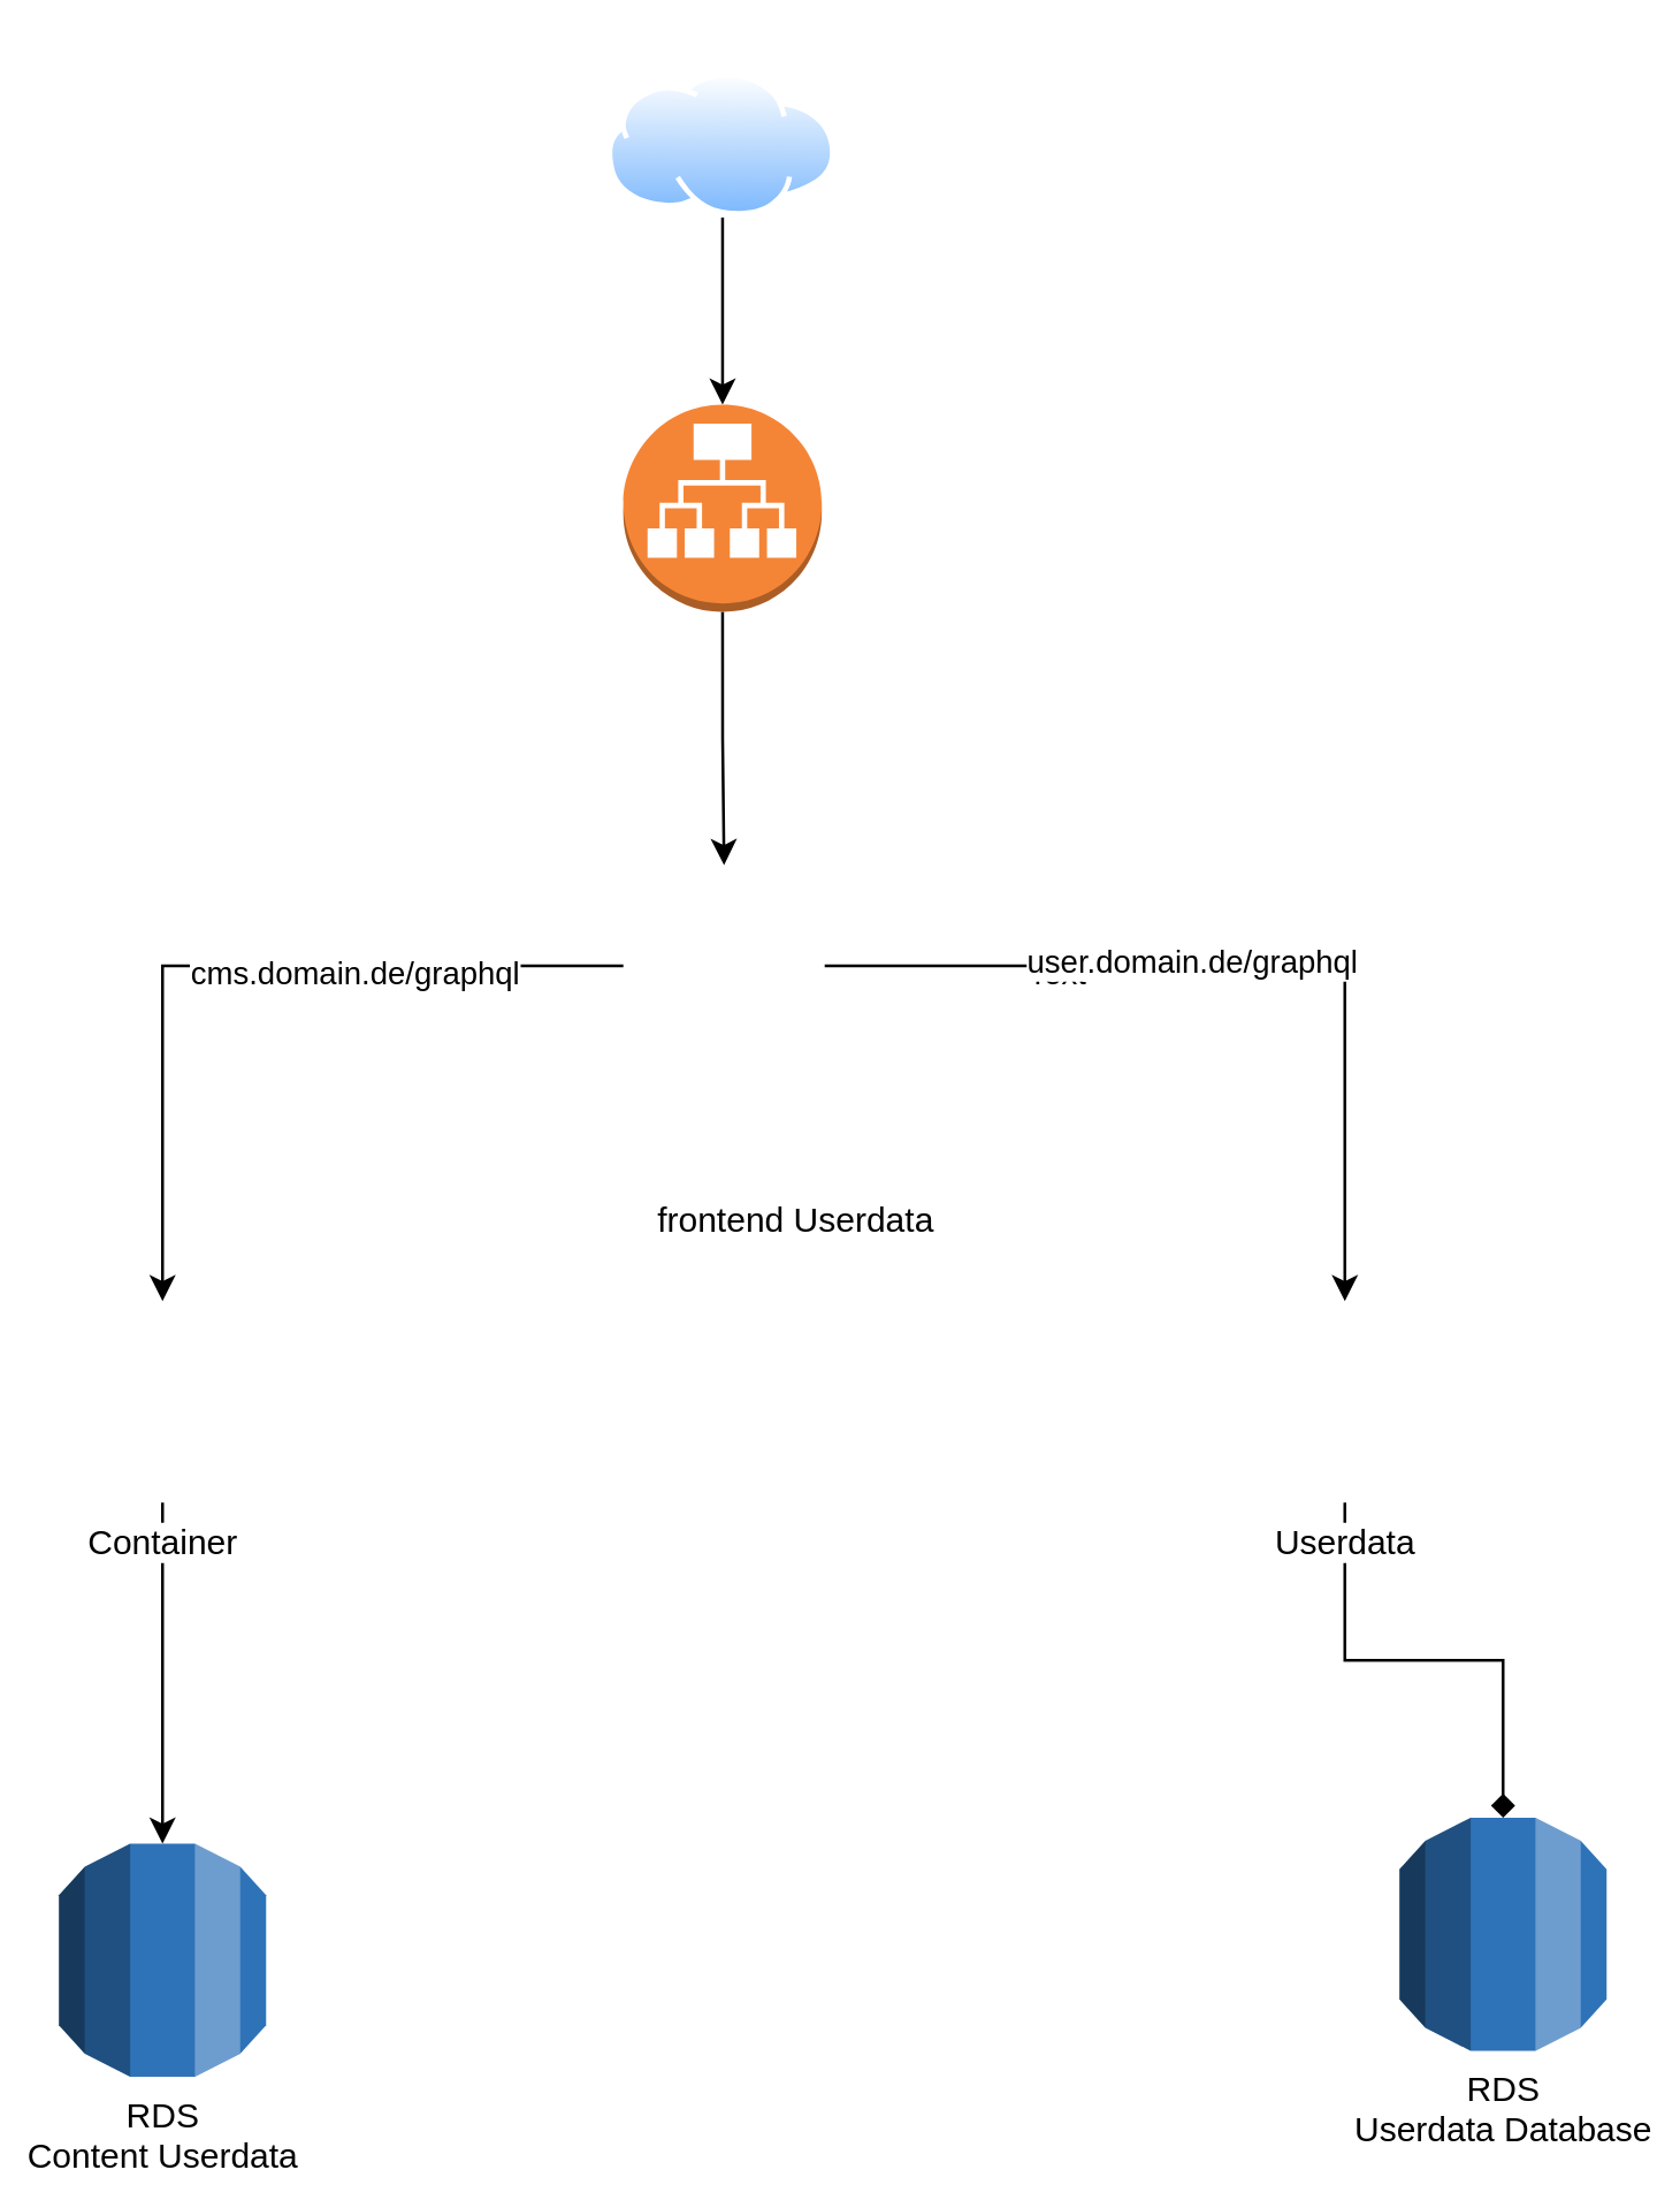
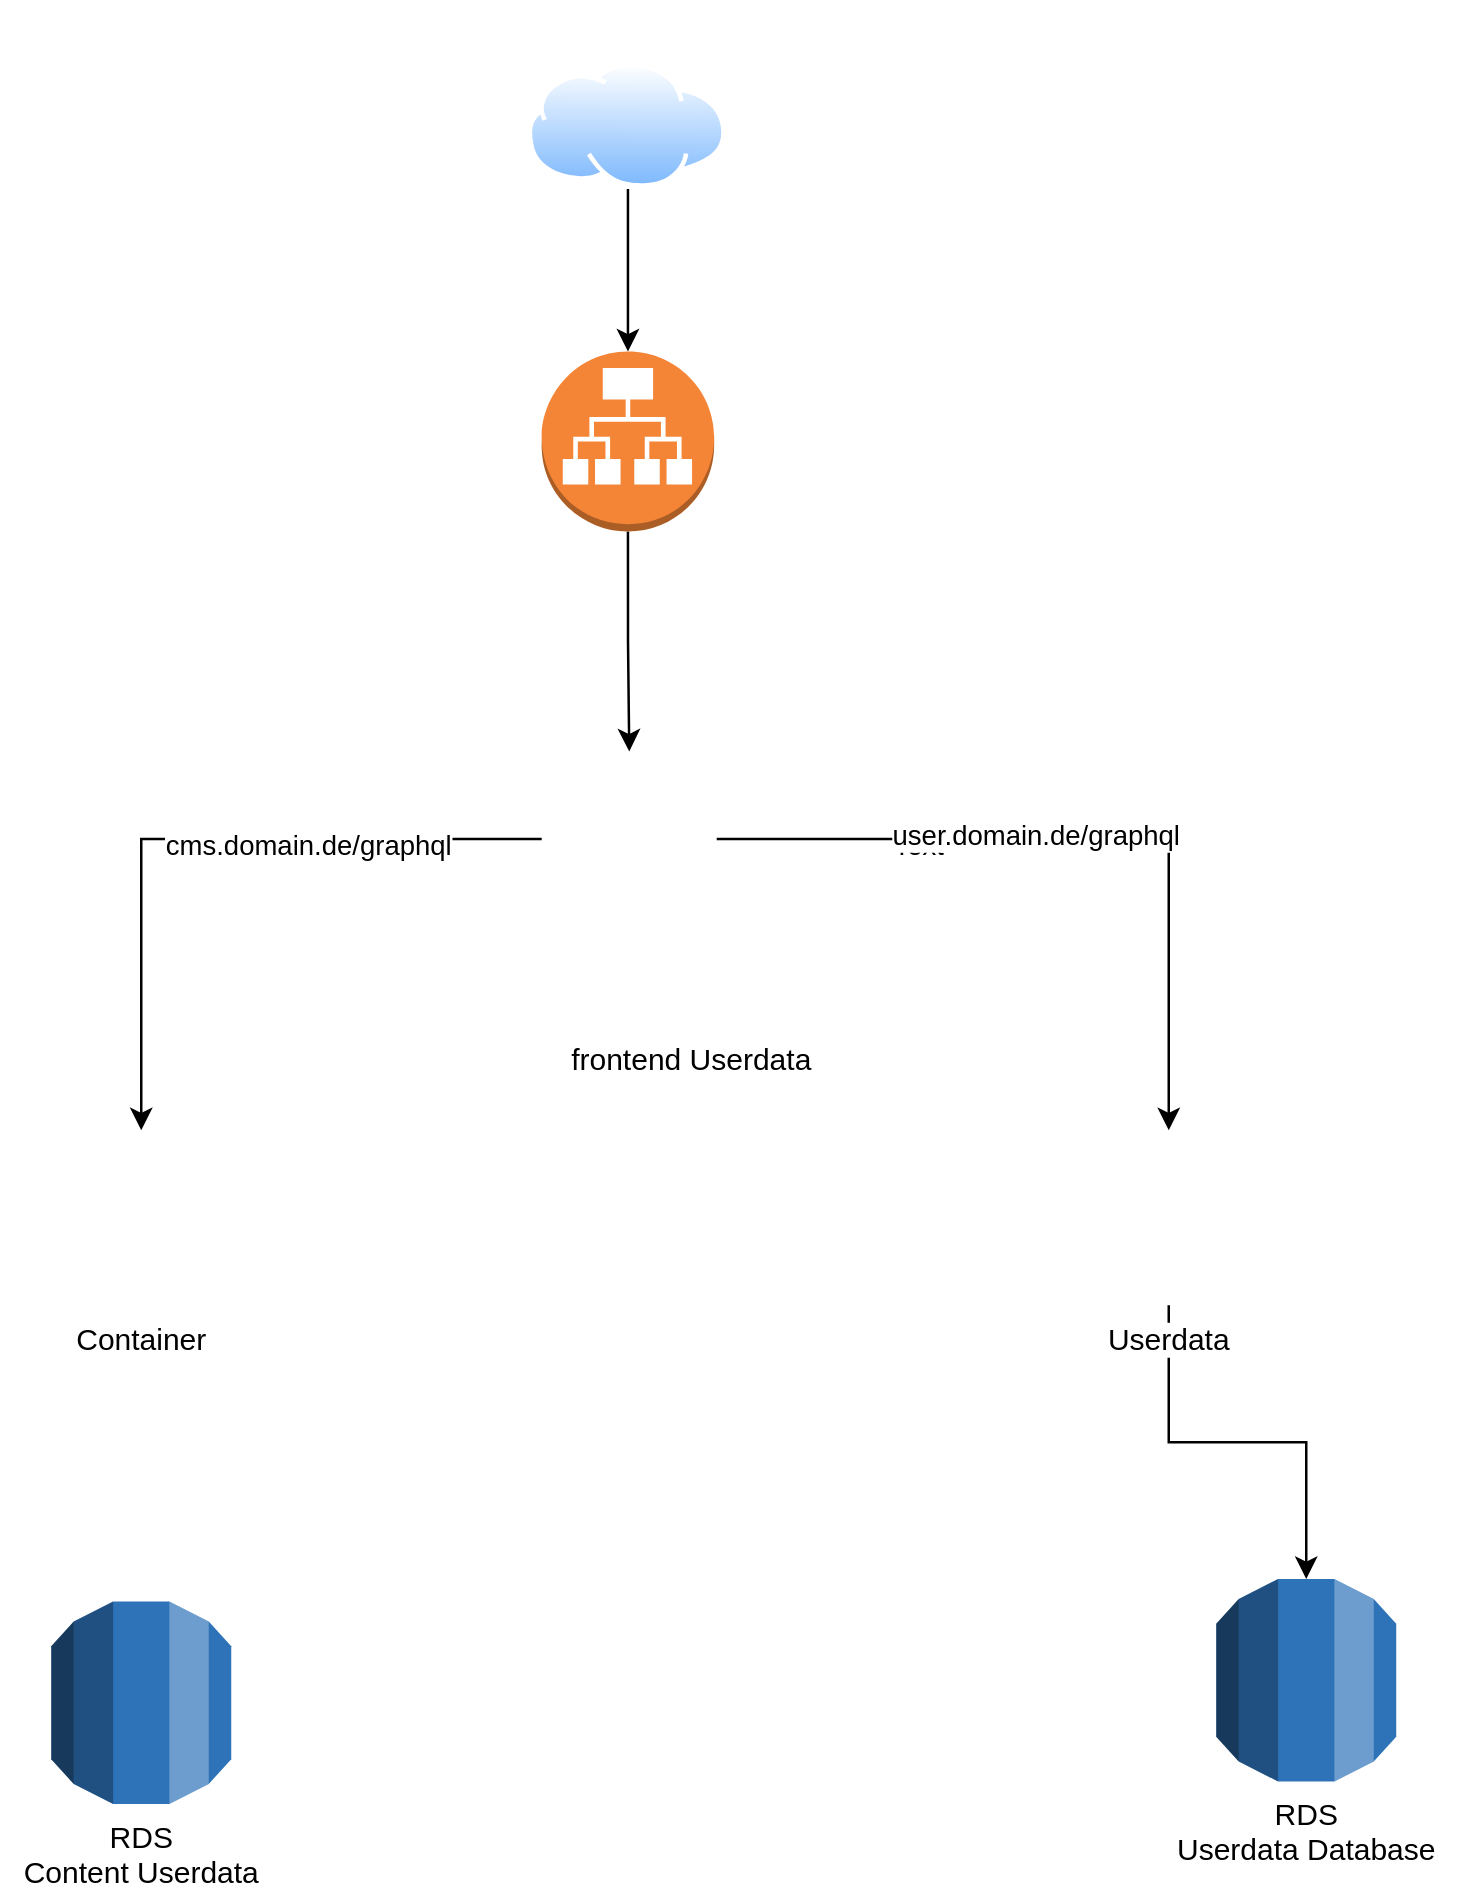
- <mxCell id="15" style="edgeStyle=orthogonalEdgeStyle;rounded=0;orthogonalLoop=1;jettySize=auto;html=1;exitX=0.5;exitY=1;exitDx=0;exitDy=0;entryX=0.5;entryY=0;entryDx=0;entryDy=0;entryPerimeter=0;" edge="1" parent="1" source="16" target="17"><mxGeometry relative="1" as="geometry" /></mxCell>
- <mxCell id="13" style="edgeStyle=orthogonalEdgeStyle;rounded=0;orthogonalLoop=1;jettySize=auto;html=1;exitX=0.5;exitY=1;exitDx=0;exitDy=0;entryX=0.5;entryY=0;entryDx=0;entryDy=0;entryPerimeter=0;endArrow=diamond;" edge="1" parent="1" source="14" target="18"><mxGeometry relative="1" as="geometry" /></mxCell>
+ <mxCell id="13" style="edgeStyle=orthogonalEdgeStyle;rounded=0;orthogonalLoop=1;jettySize=auto;html=1;exitX=0.5;exitY=1;exitDx=0;exitDy=0;entryX=0.5;entryY=0;entryDx=0;entryDy=0;entryPerimeter=0;" edge="1" parent="1" source="14" target="18"><mxGeometry relative="1" as="geometry" /></mxCell>
